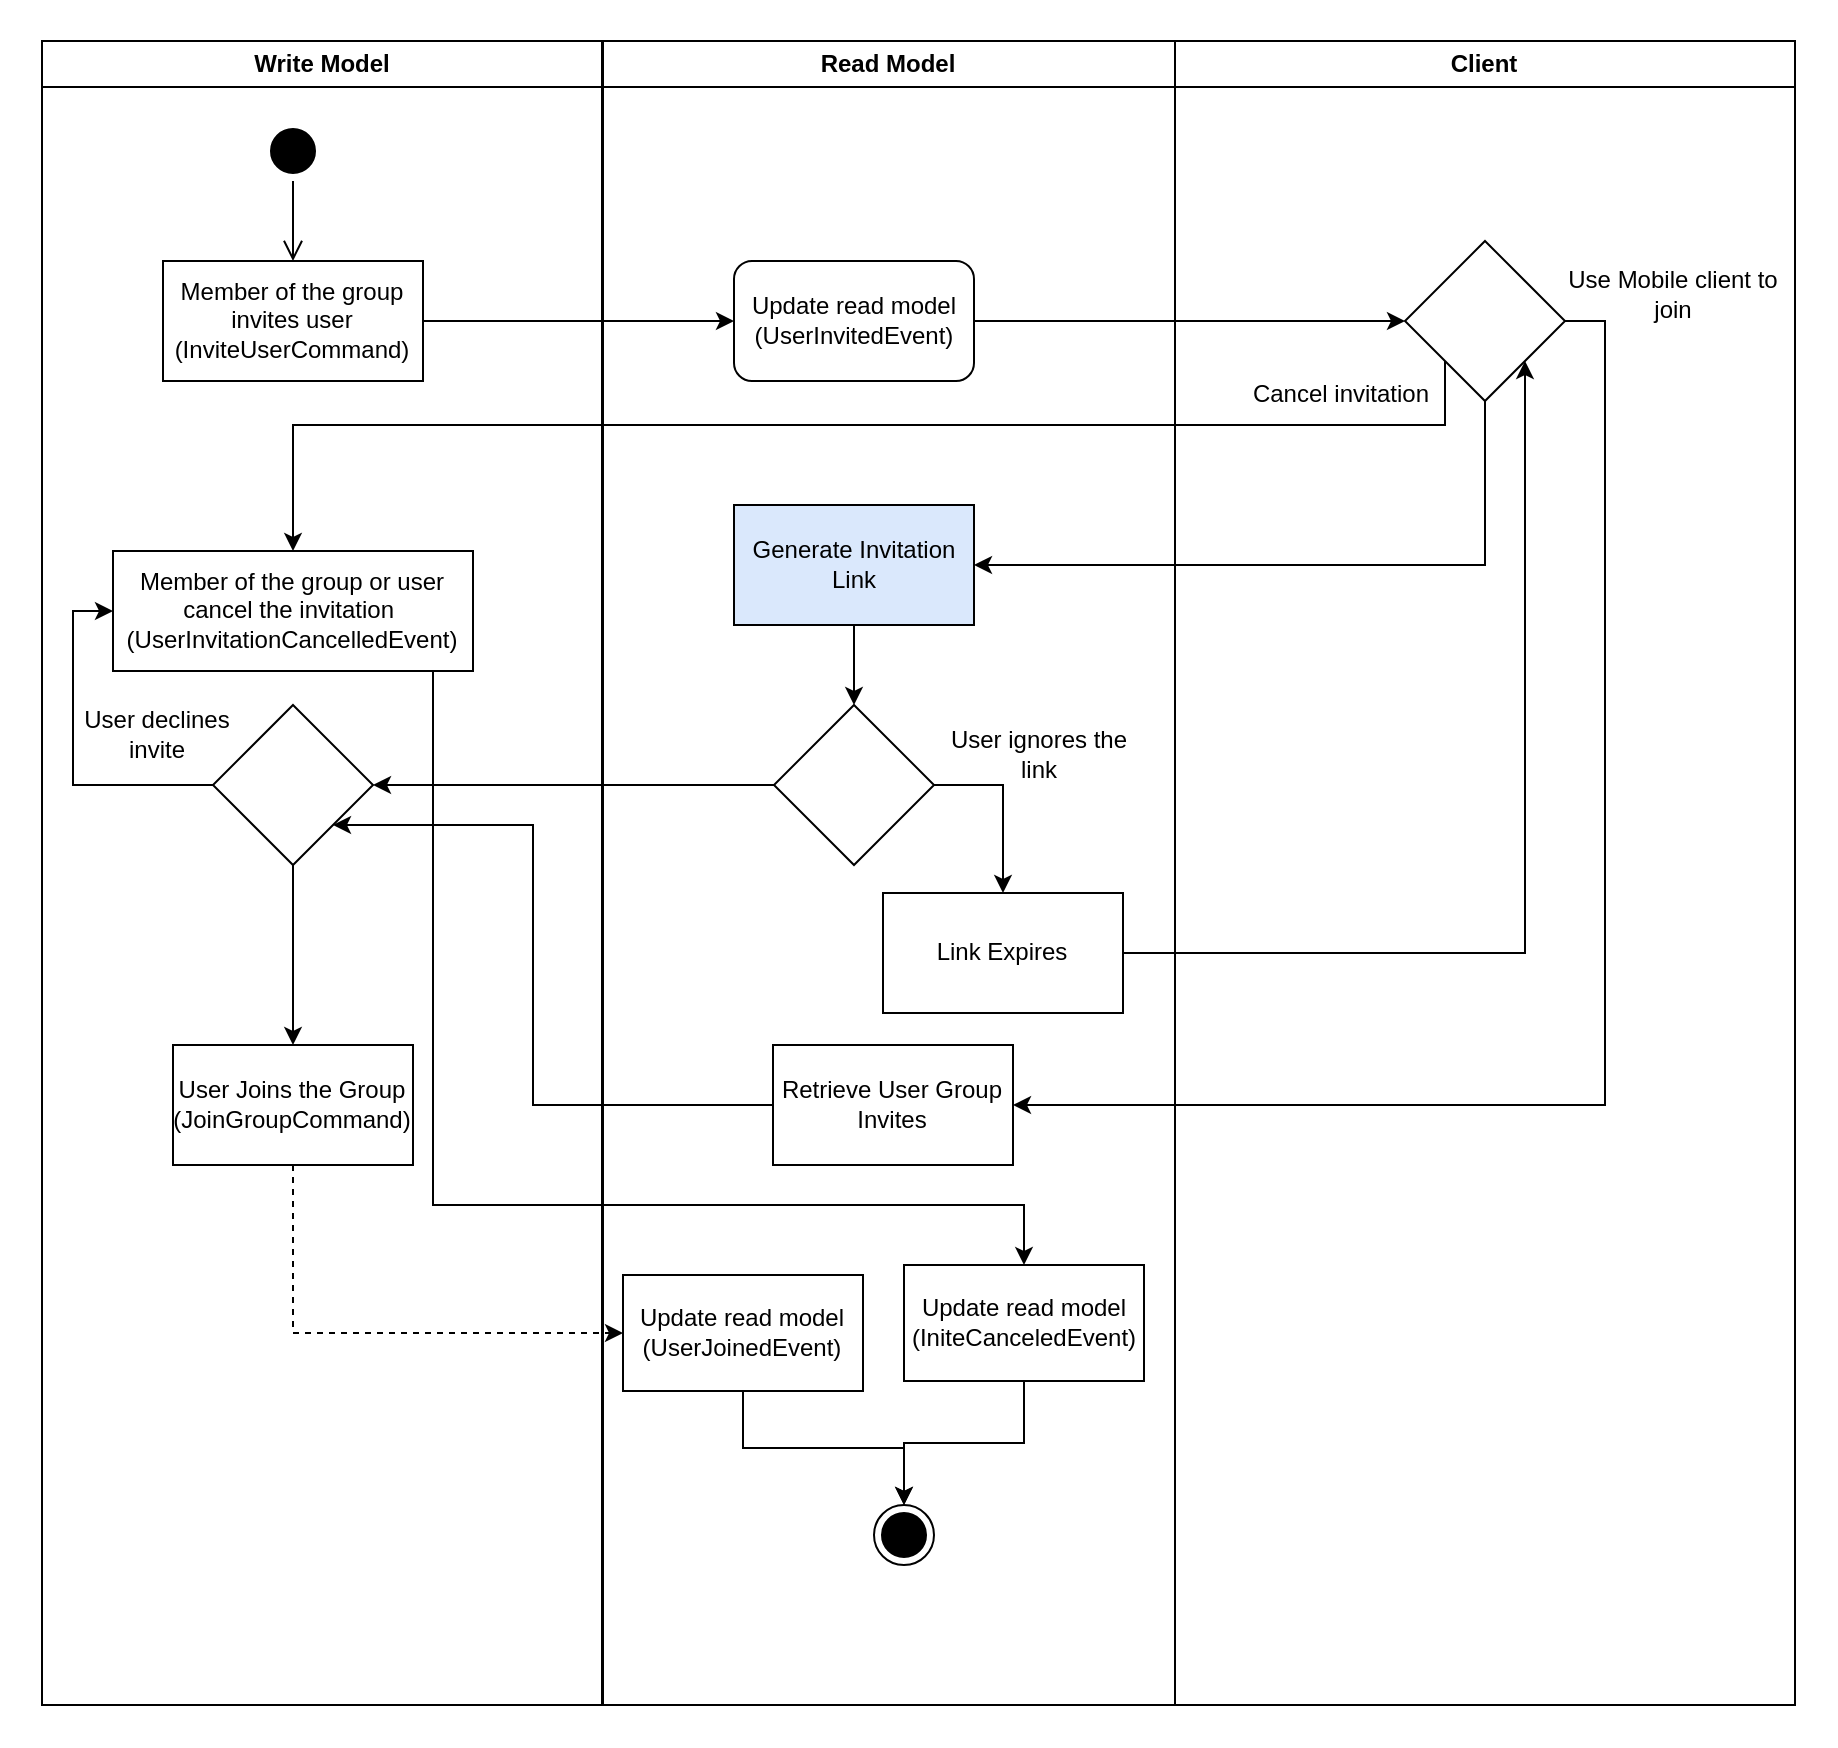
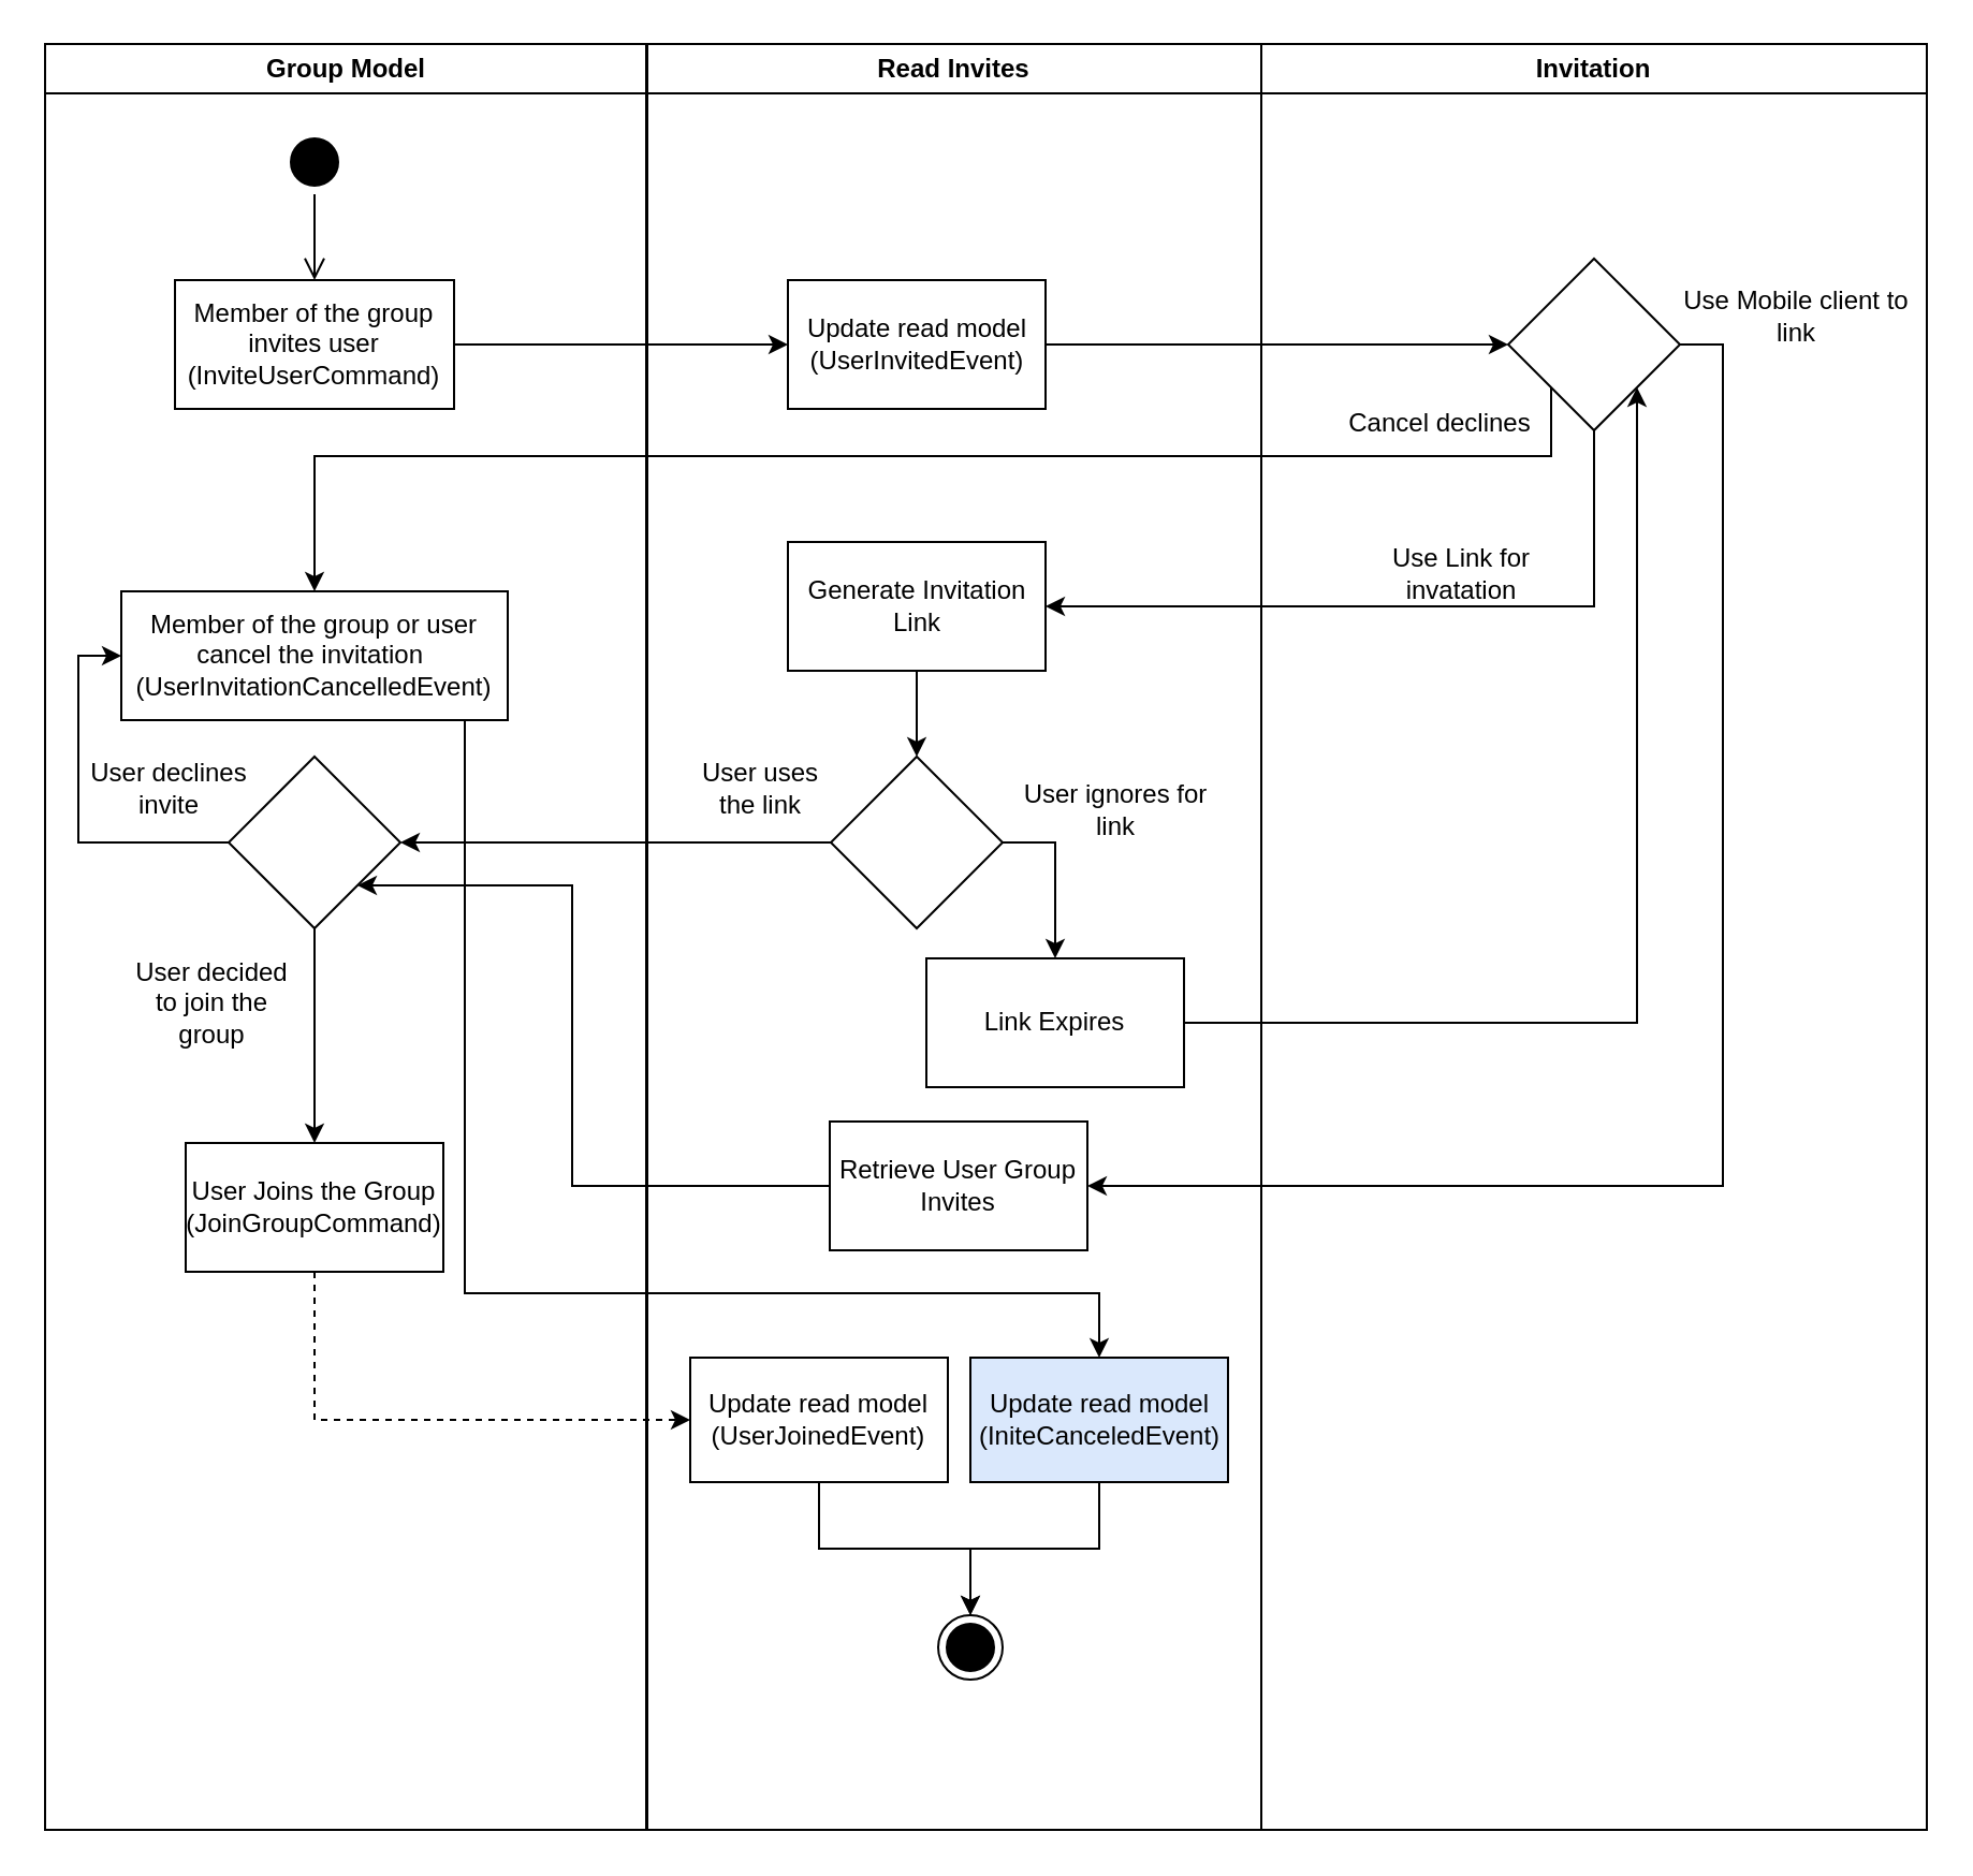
- <mxCell id="2" value="Write Model" style="swimlane;whiteSpace=wrap" parent="1" vertex="1"><mxGeometry x="20.5" y="20" width="280" height="832" as="geometry" /></mxCell>
+ <mxCell id="2" value="Group Model" style="swimlane;whiteSpace=wrap" parent="1" vertex="1"><mxGeometry x="20.5" y="20" width="280" height="832" as="geometry" /></mxCell>
- <mxCell id="13" value="Read Model" style="swimlane;whiteSpace=wrap;startSize=23;" parent="1" vertex="1"><mxGeometry x="301" y="20" width="286" height="832" as="geometry" /></mxCell>
+ <mxCell id="13" value="Read Invites" style="swimlane;whiteSpace=wrap;startSize=23;" parent="1" vertex="1"><mxGeometry x="301" y="20" width="286" height="832" as="geometry" /></mxCell>
- <mxCell id="28" value="Client" style="swimlane;whiteSpace=wrap;startSize=23;" vertex="1" parent="1"><mxGeometry x="587" y="20" width="310" height="832" as="geometry" /></mxCell>
+ <mxCell id="28" value="Invitation" style="swimlane;whiteSpace=wrap;startSize=23;" vertex="1" parent="1"><mxGeometry x="587" y="20" width="310" height="832" as="geometry" /></mxCell>
- <mxCell id="31" value="Use Mobile client to join" style="text;html=1;align=center;verticalAlign=middle;whiteSpace=wrap;rounded=0;" vertex="1" parent="28"><mxGeometry x="195" y="112" width="109" height="30" as="geometry" /></mxCell>
+ <mxCell id="31" value="Use Mobile client to link" style="text;html=1;align=center;verticalAlign=middle;whiteSpace=wrap;rounded=0;" vertex="1" parent="28"><mxGeometry x="195" y="112" width="109" height="30" as="geometry" /></mxCell>
- <mxCell id="14" value="Update read model&lt;div&gt;(UserInvitedEvent)&lt;/div&gt;" style="whiteSpace=wrap;html=1;rounded=1;" vertex="1" parent="13"><mxGeometry x="65.5" y="110" width="120" height="60" as="geometry" /></mxCell>
+ <mxCell id="14" value="Update read model&lt;div&gt;(UserInvitedEvent)&lt;/div&gt;" style="rounded=0;whiteSpace=wrap;html=1;" vertex="1" parent="13"><mxGeometry x="65.5" y="110" width="120" height="60" as="geometry" /></mxCell>
- <mxCell id="32" value="Cancel invitation" style="text;html=1;align=center;verticalAlign=middle;whiteSpace=wrap;rounded=0;" vertex="1" parent="28"><mxGeometry x="29" y="162" width="109" height="30" as="geometry" /></mxCell>
+ <mxCell id="32" value="Cancel declines" style="text;html=1;align=center;verticalAlign=middle;whiteSpace=wrap;rounded=0;" vertex="1" parent="28"><mxGeometry x="29" y="162" width="109" height="30" as="geometry" /></mxCell>
+ <mxCell id="30" value="Use Link for invatation" style="text;html=1;align=center;verticalAlign=middle;whiteSpace=wrap;rounded=0;" vertex="1" parent="28"><mxGeometry x="39" y="232" width="109" height="30" as="geometry" /></mxCell>
- <mxCell id="16" value="Generate Invitation Link" style="rounded=0;whiteSpace=wrap;html=1;fillColor=#dae8fc;" vertex="1" parent="13"><mxGeometry x="65.5" y="232" width="120" height="60" as="geometry" /></mxCell>
+ <mxCell id="16" value="Generate Invitation Link" style="rounded=0;whiteSpace=wrap;html=1;" vertex="1" parent="13"><mxGeometry x="65.5" y="232" width="120" height="60" as="geometry" /></mxCell>
+ <mxCell id="21" value="User uses the link" style="text;html=1;align=center;verticalAlign=middle;whiteSpace=wrap;rounded=0;" vertex="1" parent="13"><mxGeometry x="23" y="332" width="60" height="30" as="geometry" /></mxCell>
- <mxCell id="22" value="User ignores the link" style="text;html=1;align=center;verticalAlign=middle;whiteSpace=wrap;rounded=0;" vertex="1" parent="13"><mxGeometry x="165.5" y="342" width="105" height="30" as="geometry" /></mxCell>
+ <mxCell id="22" value="User ignores for link" style="text;html=1;align=center;verticalAlign=middle;whiteSpace=wrap;rounded=0;" vertex="1" parent="13"><mxGeometry x="165.5" y="342" width="105" height="30" as="geometry" /></mxCell>
+ <mxCell id="11" value="User decided to join the group" style="text;html=1;align=center;verticalAlign=middle;whiteSpace=wrap;rounded=0;" vertex="1" parent="2"><mxGeometry x="35.5" y="432" width="84.5" height="30" as="geometry" /></mxCell>
- <mxCell id="20" value="Link Expires" style="rounded=0;whiteSpace=wrap;html=1;" vertex="1" parent="13"><mxGeometry x="140" y="426" width="120" height="60" as="geometry" /></mxCell>
+ <mxCell id="20" value="Link Expires" style="rounded=0;whiteSpace=wrap;html=1;" vertex="1" parent="13"><mxGeometry x="130" y="426" width="120" height="60" as="geometry" /></mxCell>
- <mxCell id="6" value="&lt;div&gt;User Joins the Group&lt;/div&gt;(JoinGroupCommand)" style="rounded=0;whiteSpace=wrap;html=1;direction=west;" vertex="1" parent="2"><mxGeometry x="65.5" y="502" width="120" height="60" as="geometry" /></mxCell>
+ <mxCell id="6" value="&lt;div&gt;User Joins the Group&lt;/div&gt;(JoinGroupCommand)" style="rounded=0;whiteSpace=wrap;html=1;direction=west;" vertex="1" parent="2"><mxGeometry x="65.5" y="512" width="120" height="60" as="geometry" /></mxCell>
- <mxCell id="27" value="Update read model&lt;div&gt;(IniteCanceledEvent)&lt;/div&gt;" style="rounded=0;whiteSpace=wrap;html=1;" vertex="1" parent="13"><mxGeometry x="150.5" y="612" width="120" height="58" as="geometry" /></mxCell>
+ <mxCell id="27" value="Update read model&lt;div&gt;(IniteCanceledEvent)&lt;/div&gt;" style="rounded=0;whiteSpace=wrap;html=1;fillColor=#dae8fc;" vertex="1" parent="13"><mxGeometry x="150.5" y="612" width="120" height="58" as="geometry" /></mxCell>
- <mxCell id="25" value="Update read model&lt;div&gt;(UserJoinedEvent)&lt;/div&gt;" style="rounded=0;whiteSpace=wrap;html=1;" vertex="1" parent="13"><mxGeometry x="10" y="617" width="120" height="58" as="geometry" /></mxCell>
+ <mxCell id="25" value="Update read model&lt;div&gt;(UserJoinedEvent)&lt;/div&gt;" style="rounded=0;whiteSpace=wrap;html=1;" vertex="1" parent="13"><mxGeometry x="20" y="612" width="120" height="58" as="geometry" /></mxCell>
